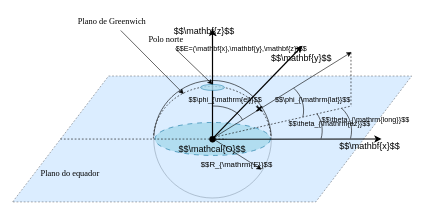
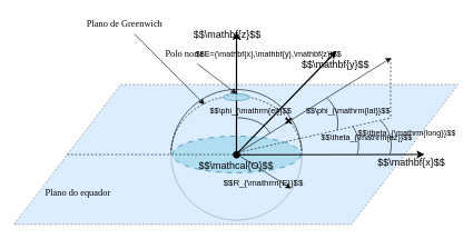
- <mxCell id="23" value="Polo norte" style="text;html=1;align=center;verticalAlign=middle;resizable=0;points=[];autosize=1;strokeColor=none;fillColor=none;dashed=1;fontFamily=Times New Roman;fontSize=14;" vertex="1" parent="1"><mxGeometry x="236" y="50" width="80" height="30" as="geometry" /></mxCell>
+ <mxCell id="23" value="Polo norte" style="text;html=1;align=center;verticalAlign=middle;resizable=0;points=[];autosize=1;strokeColor=none;fillColor=none;dashed=1;fontFamily=Times New Roman;fontSize=14;" vertex="1" parent="1"><mxGeometry x="236" y="65" width="80" height="30" as="geometry" /></mxCell>
